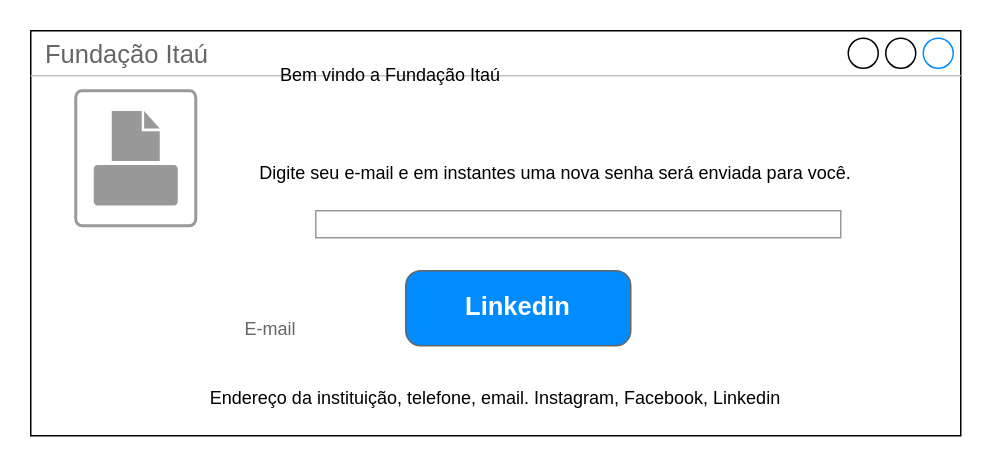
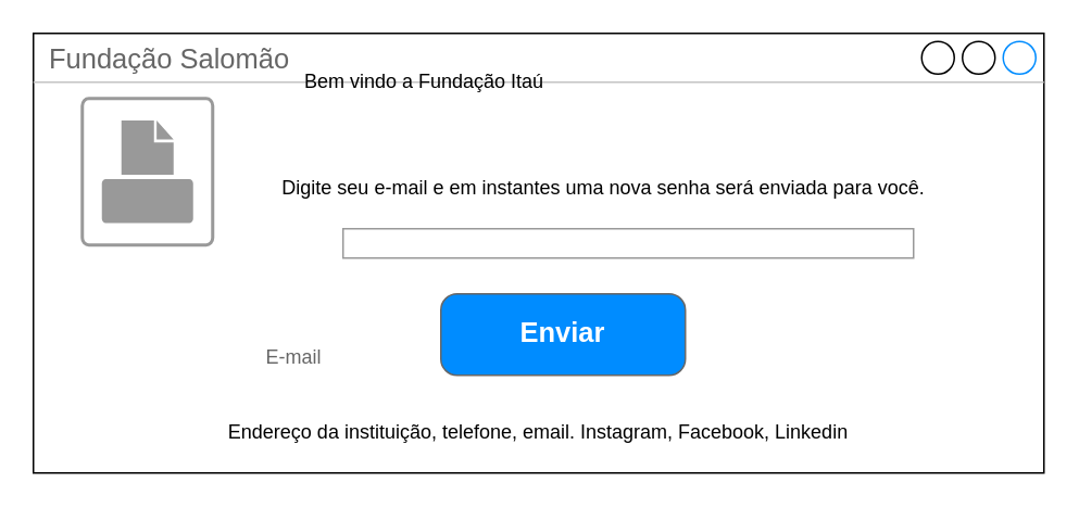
- <mxCell id="2" value="Fundação Itaú" style="strokeWidth=1;shadow=0;dashed=0;align=center;html=1;shape=mxgraph.mockup.containers.window;align=left;verticalAlign=top;spacingLeft=8;strokeColor2=#008cff;strokeColor3=#c4c4c4;fontColor=#666666;mainText=;fontSize=17;labelBackgroundColor=none;whiteSpace=wrap;" parent="1" vertex="1"><mxGeometry x="20" y="20" width="620" height="270" as="geometry" /></mxCell>
+ <mxCell id="2" value="Fundação Salomão" style="strokeWidth=1;shadow=0;dashed=0;align=center;html=1;shape=mxgraph.mockup.containers.window;align=left;verticalAlign=top;spacingLeft=8;strokeColor2=#008cff;strokeColor3=#c4c4c4;fontColor=#666666;mainText=;fontSize=17;labelBackgroundColor=none;whiteSpace=wrap;" parent="1" vertex="1"><mxGeometry x="20" y="20" width="620" height="270" as="geometry" /></mxCell>
- <mxCell id="9" value="Linkedin" style="strokeWidth=1;shadow=0;dashed=0;align=center;html=1;shape=mxgraph.mockup.buttons.button;strokeColor=#666666;fontColor=#ffffff;mainText=;buttonStyle=round;fontSize=17;fontStyle=1;fillColor=#008cff;whiteSpace=wrap;" vertex="1" parent="1"><mxGeometry x="270" y="180" width="150" height="50" as="geometry" /></mxCell>
+ <mxCell id="9" value="Enviar" style="strokeWidth=1;shadow=0;dashed=0;align=center;html=1;shape=mxgraph.mockup.buttons.button;strokeColor=#666666;fontColor=#ffffff;mainText=;buttonStyle=round;fontSize=17;fontStyle=1;fillColor=#008cff;whiteSpace=wrap;" vertex="1" parent="1"><mxGeometry x="270" y="180" width="150" height="50" as="geometry" /></mxCell>
